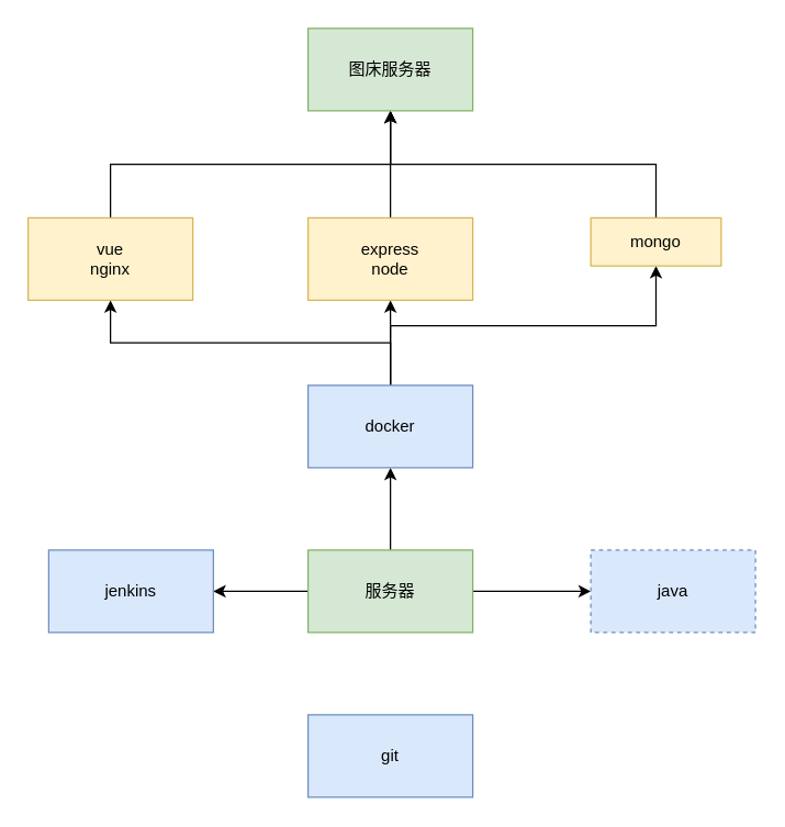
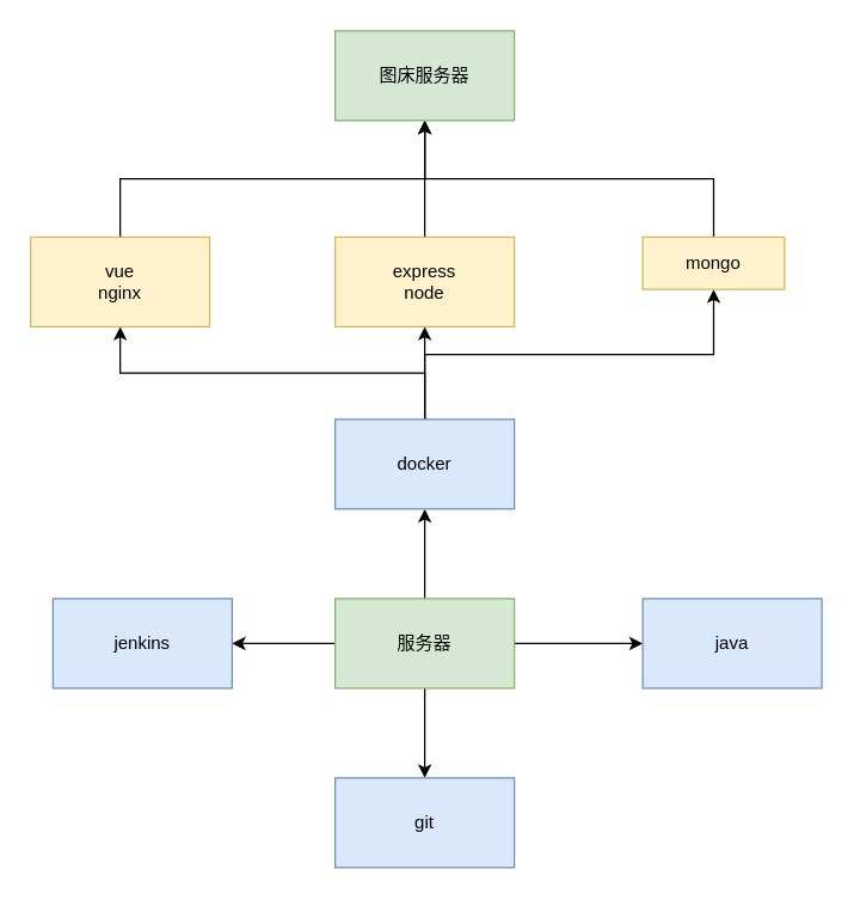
- <mxCell id="19" value="java" style="rounded=0;whiteSpace=wrap;html=1;fillColor=#dae8fc;strokeColor=#6c8ebf;dashed=1;" parent="1" vertex="1"><mxGeometry x="430" y="400" width="120" height="60" as="geometry" /></mxCell>
+ <mxCell id="19" value="java" style="rounded=0;whiteSpace=wrap;html=1;fillColor=#dae8fc;strokeColor=#6c8ebf;" parent="1" vertex="1"><mxGeometry x="430" y="400" width="120" height="60" as="geometry" /></mxCell>
+ <mxCell id="3" style="edgeStyle=orthogonalEdgeStyle;rounded=0;orthogonalLoop=1;jettySize=auto;html=1;exitX=0.5;exitY=1;exitDx=0;exitDy=0;" parent="1" source="6" target="11" edge="1"><mxGeometry relative="1" as="geometry" /></mxCell>
